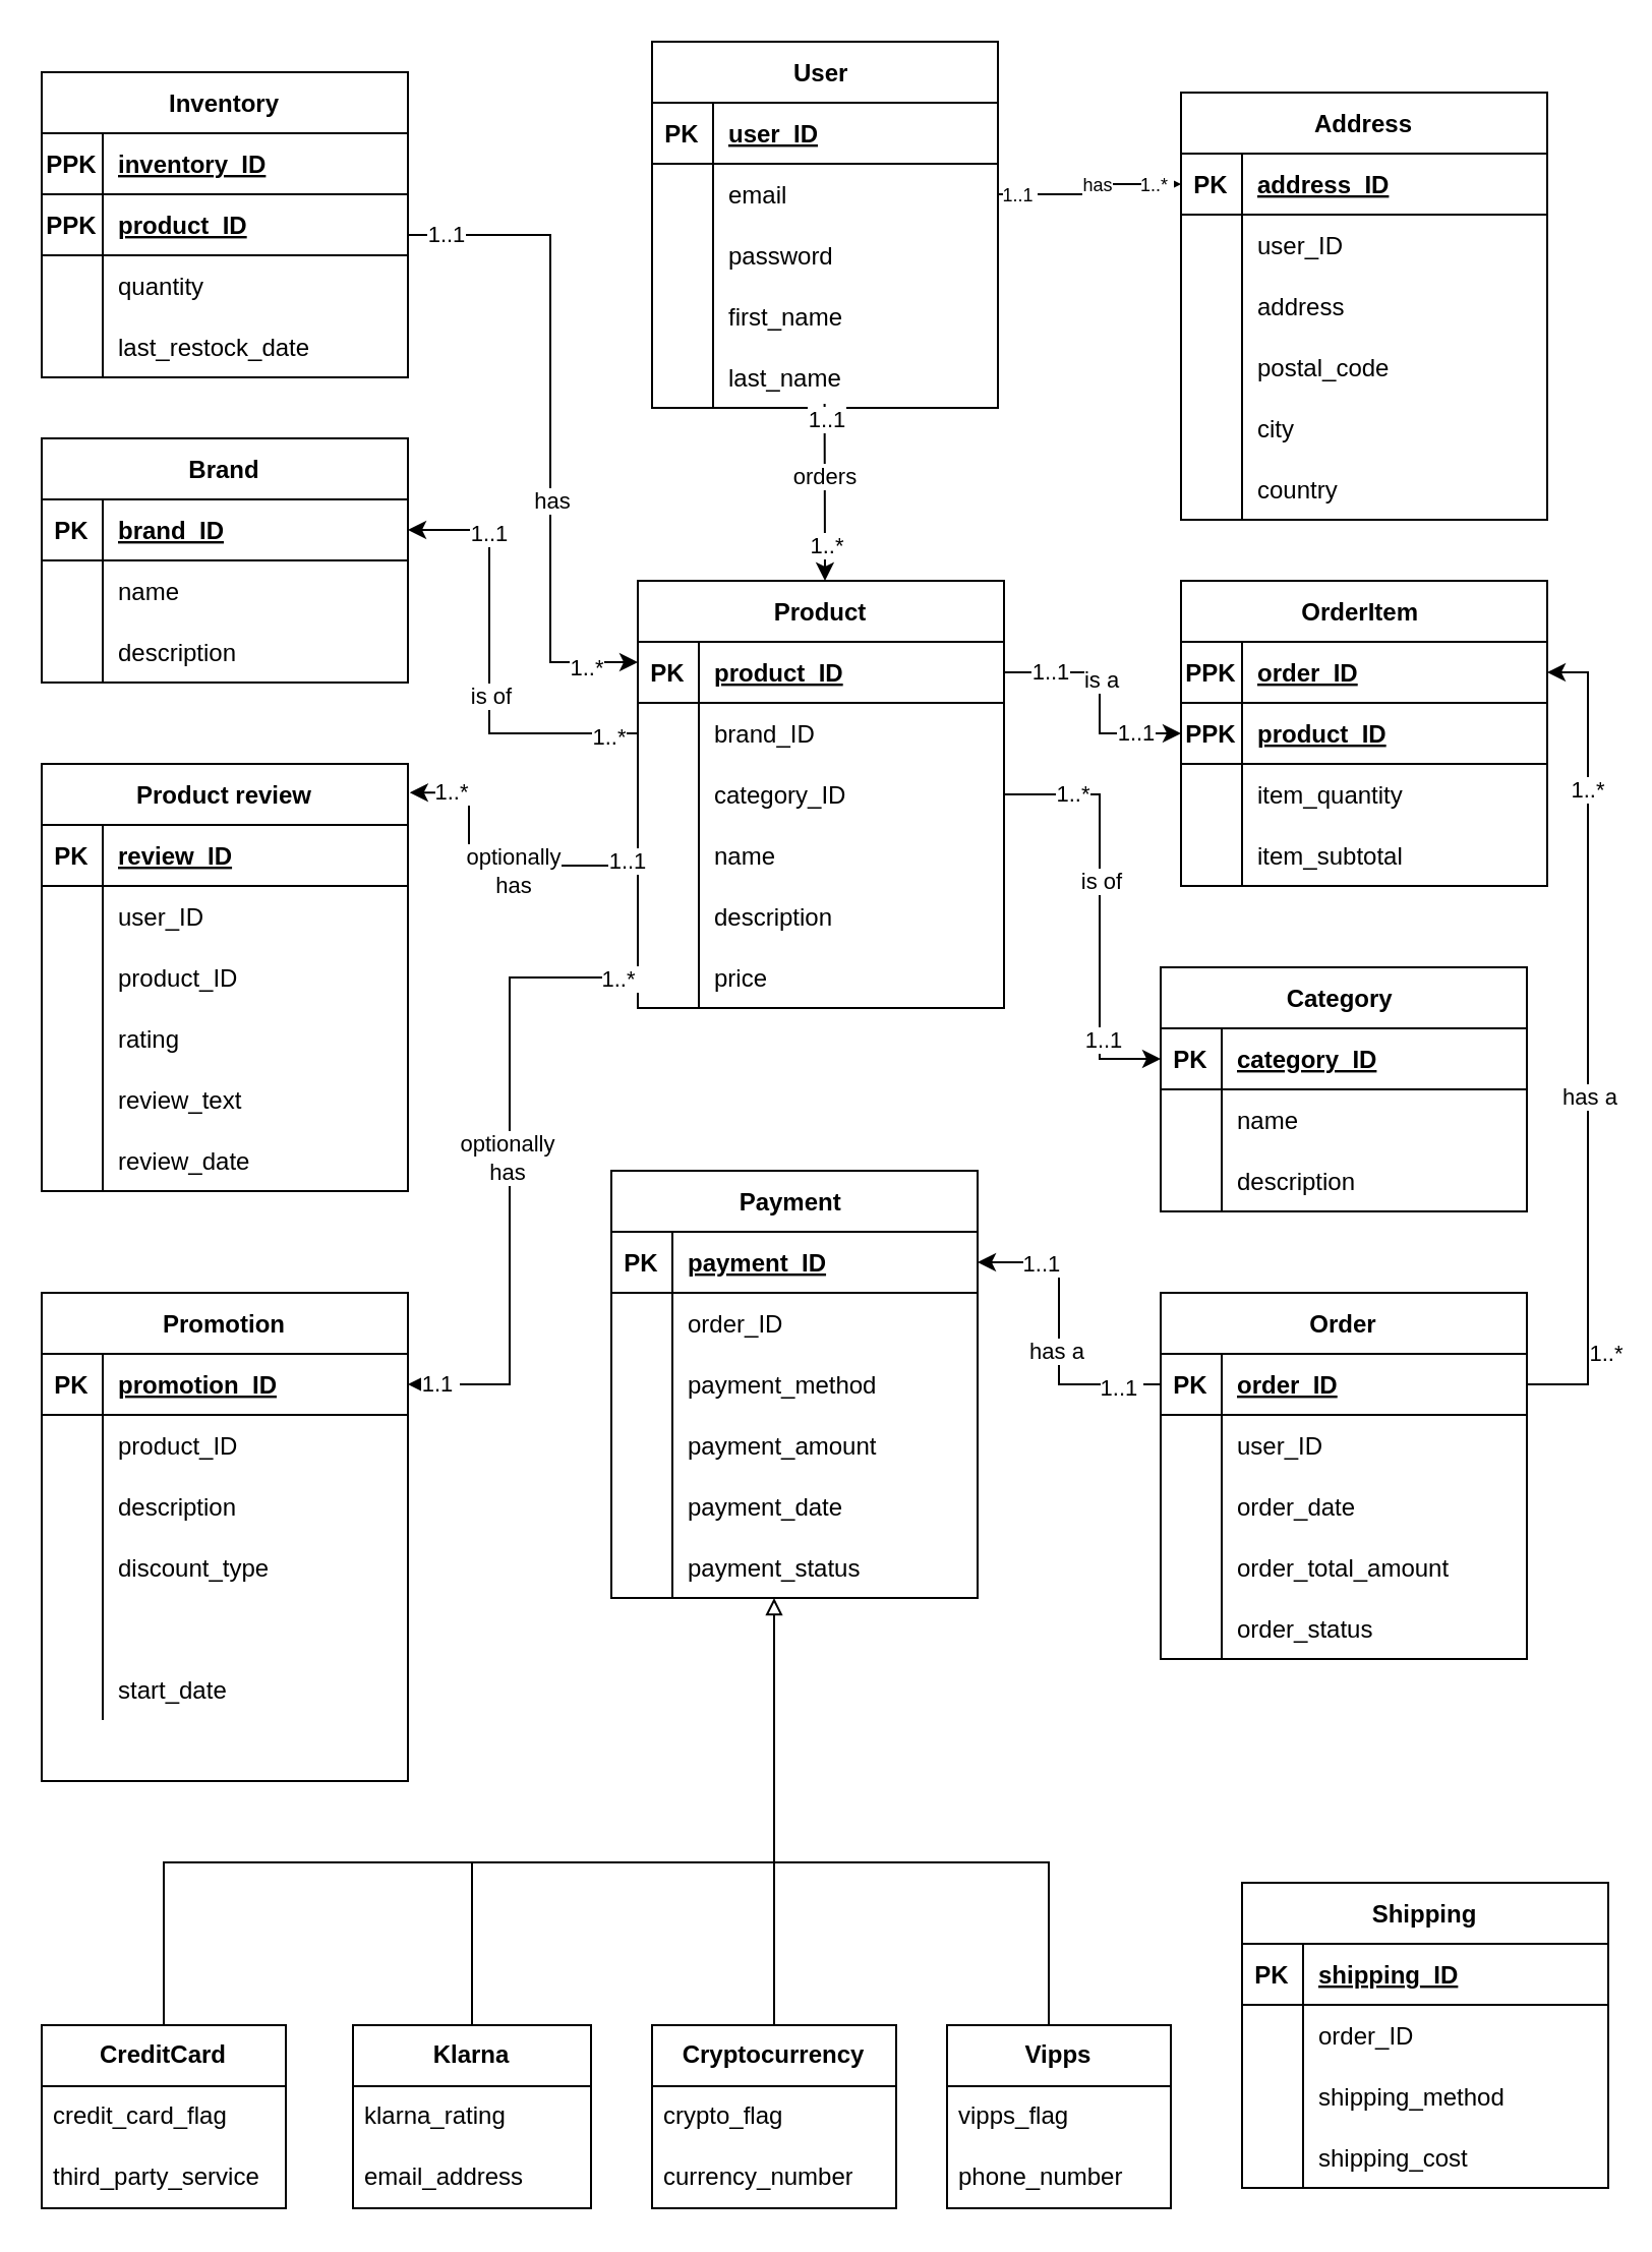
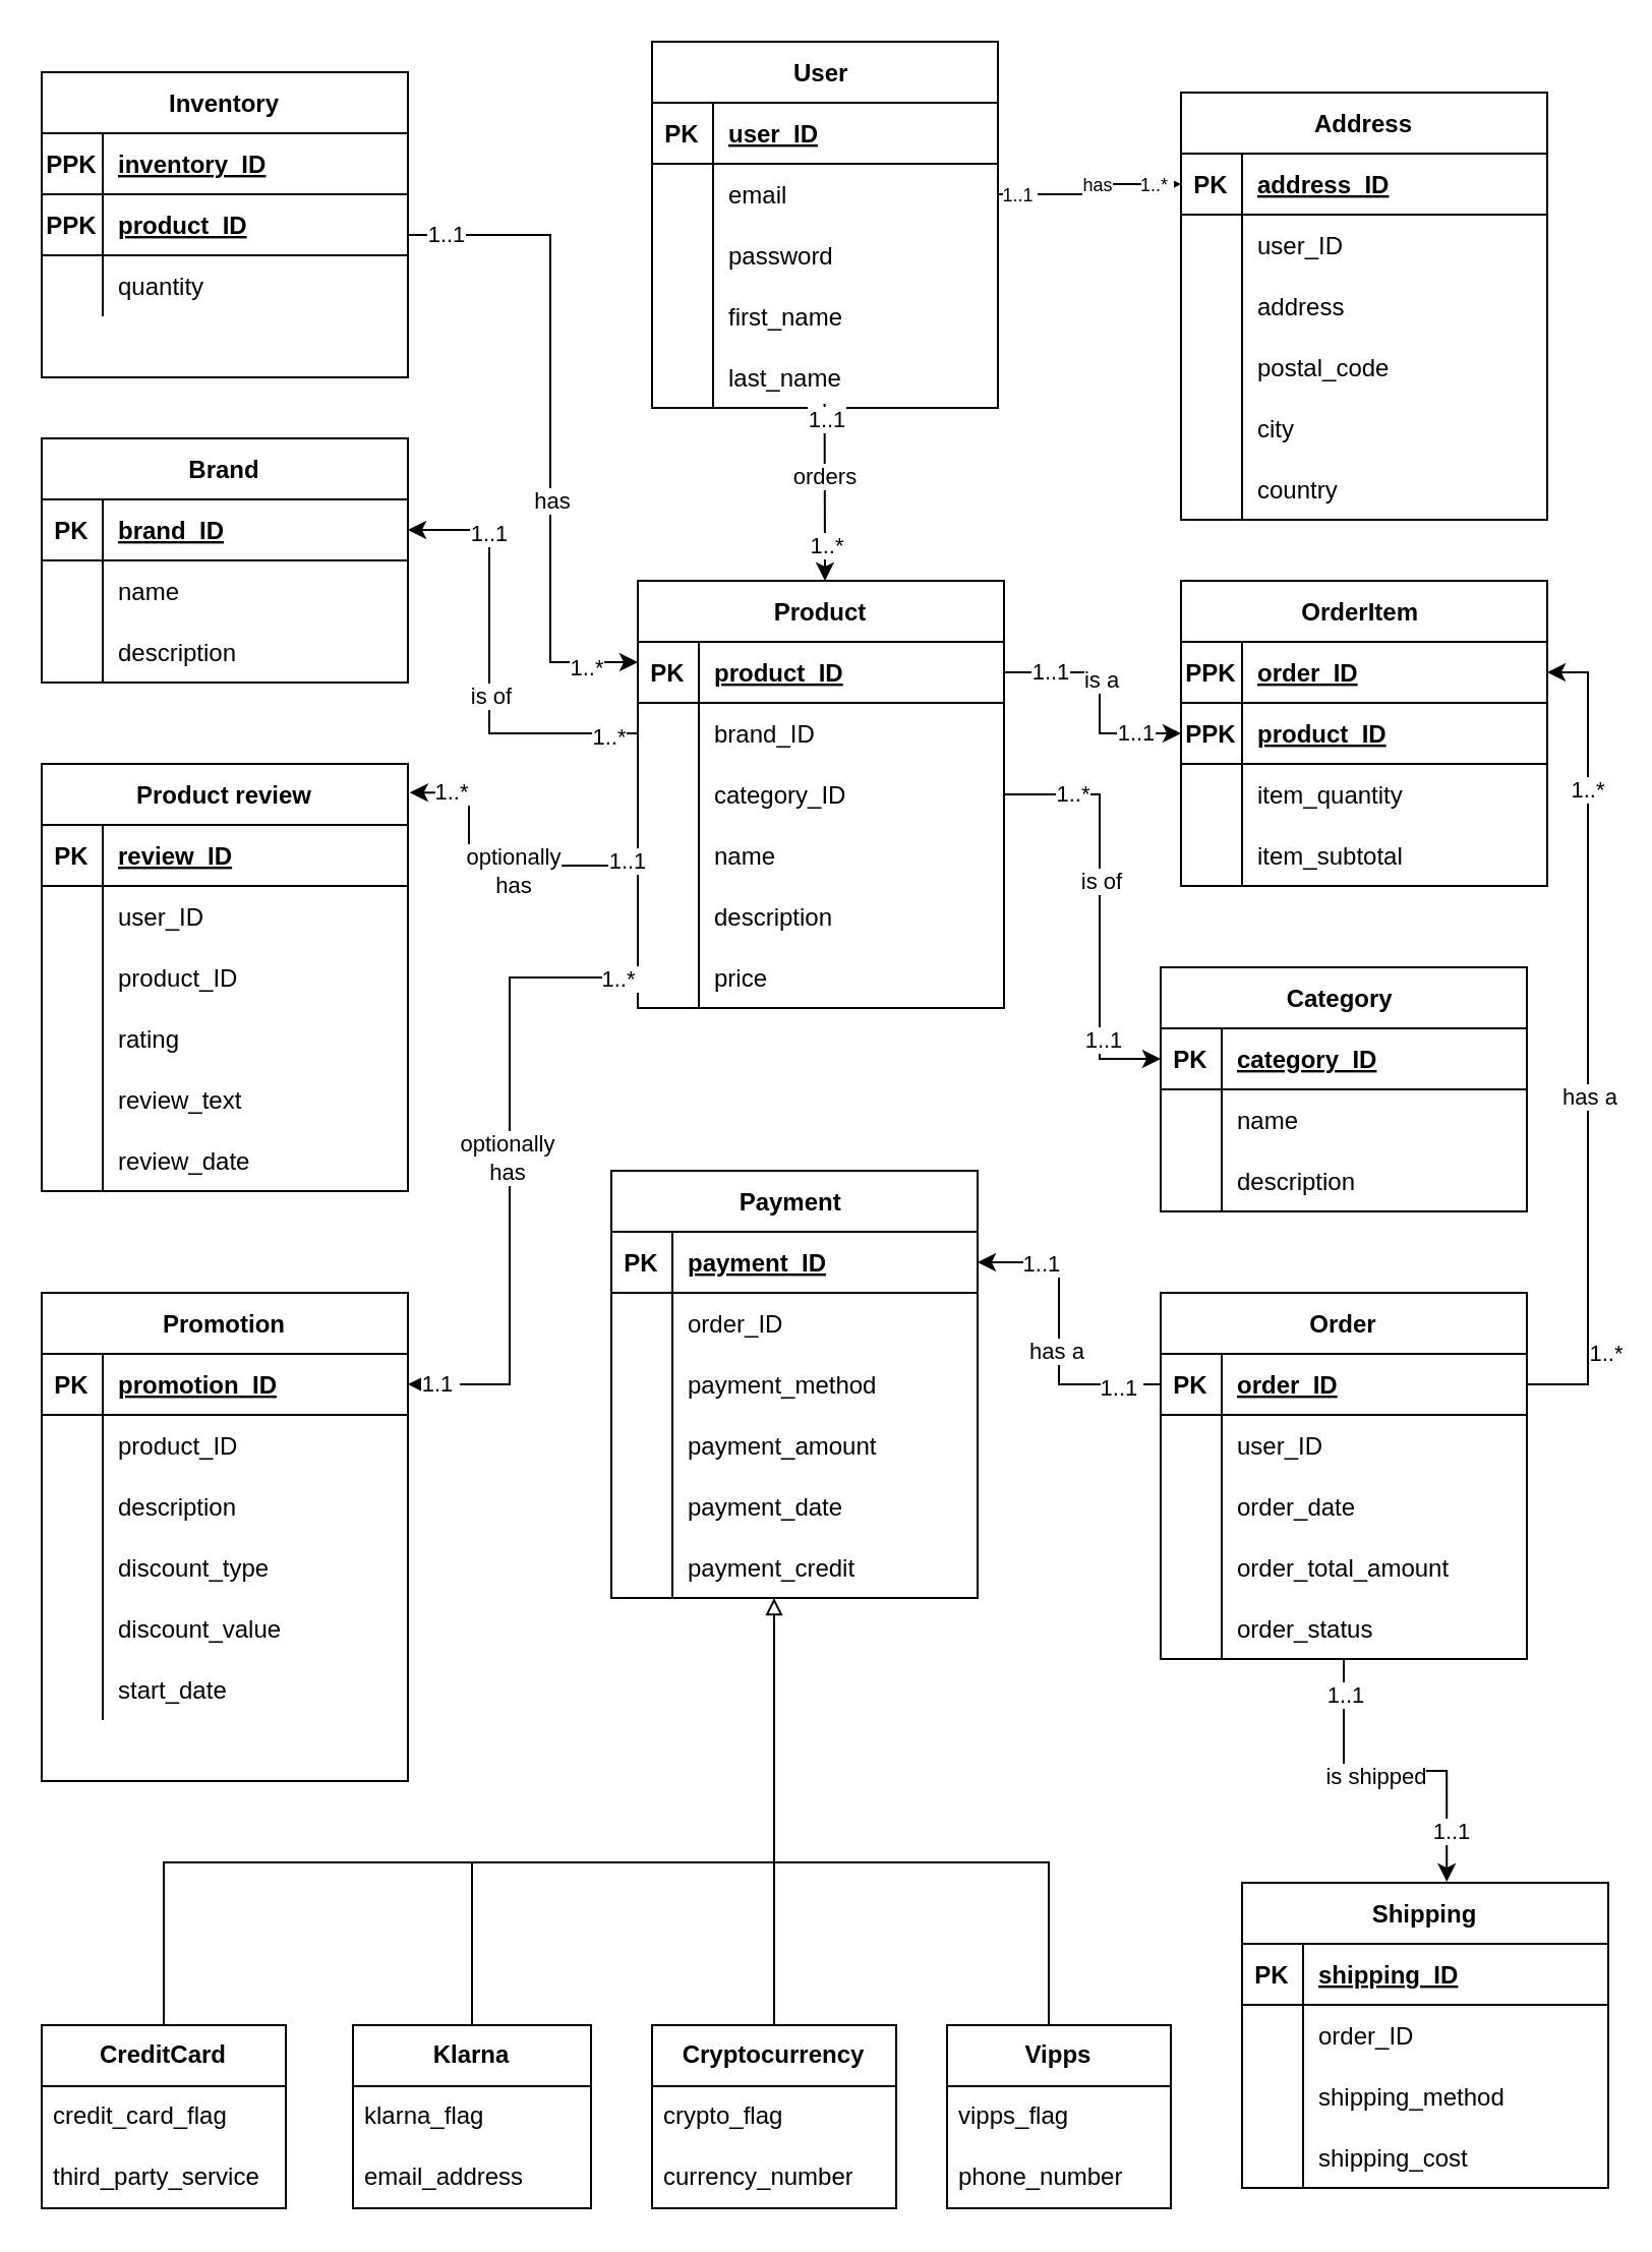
- <mxCell id="141" value="last_restock_date" style="shape=partialRectangle;overflow=hidden;connectable=0;fillColor=none;top=0;left=0;bottom=0;right=0;align=left;spacingLeft=6;" parent="139" vertex="1"><mxGeometry x="30" width="150" height="30" as="geometry"><mxRectangle width="150" height="30" as="alternateBounds" /></mxGeometry></mxCell>
- <mxCell id="108" value="payment_status" style="shape=partialRectangle;connectable=0;fillColor=none;top=0;left=0;bottom=0;right=0;align=left;spacingLeft=6;overflow=hidden;" parent="106" vertex="1"><mxGeometry x="30" width="150" height="30" as="geometry"><mxRectangle width="150" height="30" as="alternateBounds" /></mxGeometry></mxCell>
+ <mxCell id="108" value="payment_credit" style="shape=partialRectangle;connectable=0;fillColor=none;top=0;left=0;bottom=0;right=0;align=left;spacingLeft=6;overflow=hidden;" parent="106" vertex="1"><mxGeometry x="30" width="150" height="30" as="geometry"><mxRectangle width="150" height="30" as="alternateBounds" /></mxGeometry></mxCell>
+ <mxCell id="160" value="discount_value" style="shape=partialRectangle;overflow=hidden;connectable=0;fillColor=none;top=0;left=0;bottom=0;right=0;align=left;spacingLeft=6;" parent="158" vertex="1"><mxGeometry x="30" width="150" height="30" as="geometry"><mxRectangle width="150" height="30" as="alternateBounds" /></mxGeometry></mxCell>
+ <mxCell id="198" style="edgeStyle=orthogonalEdgeStyle;rounded=0;orthogonalLoop=1;jettySize=auto;html=1;entryX=0.559;entryY=-0.003;entryDx=0;entryDy=0;entryPerimeter=0;" parent="1" source="74" target="166" edge="1"><mxGeometry relative="1" as="geometry" /></mxCell>
+ <mxCell id="199" value="is shipped" style="edgeLabel;html=1;align=center;verticalAlign=middle;resizable=0;points=[];" parent="198" vertex="1" connectable="0"><mxGeometry x="-0.121" y="-2" relative="1" as="geometry"><mxPoint as="offset" /></mxGeometry></mxCell>
+ <mxCell id="200" value="1..1" style="edgeLabel;html=1;align=center;verticalAlign=middle;resizable=0;points=[];" parent="198" vertex="1" connectable="0"><mxGeometry x="-0.787" relative="1" as="geometry"><mxPoint as="offset" /></mxGeometry></mxCell>
+ <mxCell id="201" value="1..1" style="edgeLabel;html=1;align=center;verticalAlign=middle;resizable=0;points=[];" parent="198" vertex="1" connectable="0"><mxGeometry x="0.688" y="2" relative="1" as="geometry"><mxPoint as="offset" /></mxGeometry></mxCell>
- <mxCell id="218" value="klarna_rating" style="text;strokeColor=none;fillColor=none;align=left;verticalAlign=middle;spacingLeft=4;spacingRight=4;overflow=hidden;points=[[0,0.5],[1,0.5]];portConstraint=eastwest;rotatable=0;whiteSpace=wrap;html=1;labelBackgroundColor=none;" parent="217" vertex="1"><mxGeometry y="30" width="117" height="30" as="geometry" /></mxCell>
+ <mxCell id="218" value="klarna_flag" style="text;strokeColor=none;fillColor=none;align=left;verticalAlign=middle;spacingLeft=4;spacingRight=4;overflow=hidden;points=[[0,0.5],[1,0.5]];portConstraint=eastwest;rotatable=0;whiteSpace=wrap;html=1;labelBackgroundColor=none;" parent="217" vertex="1"><mxGeometry y="30" width="117" height="30" as="geometry" /></mxCell>
